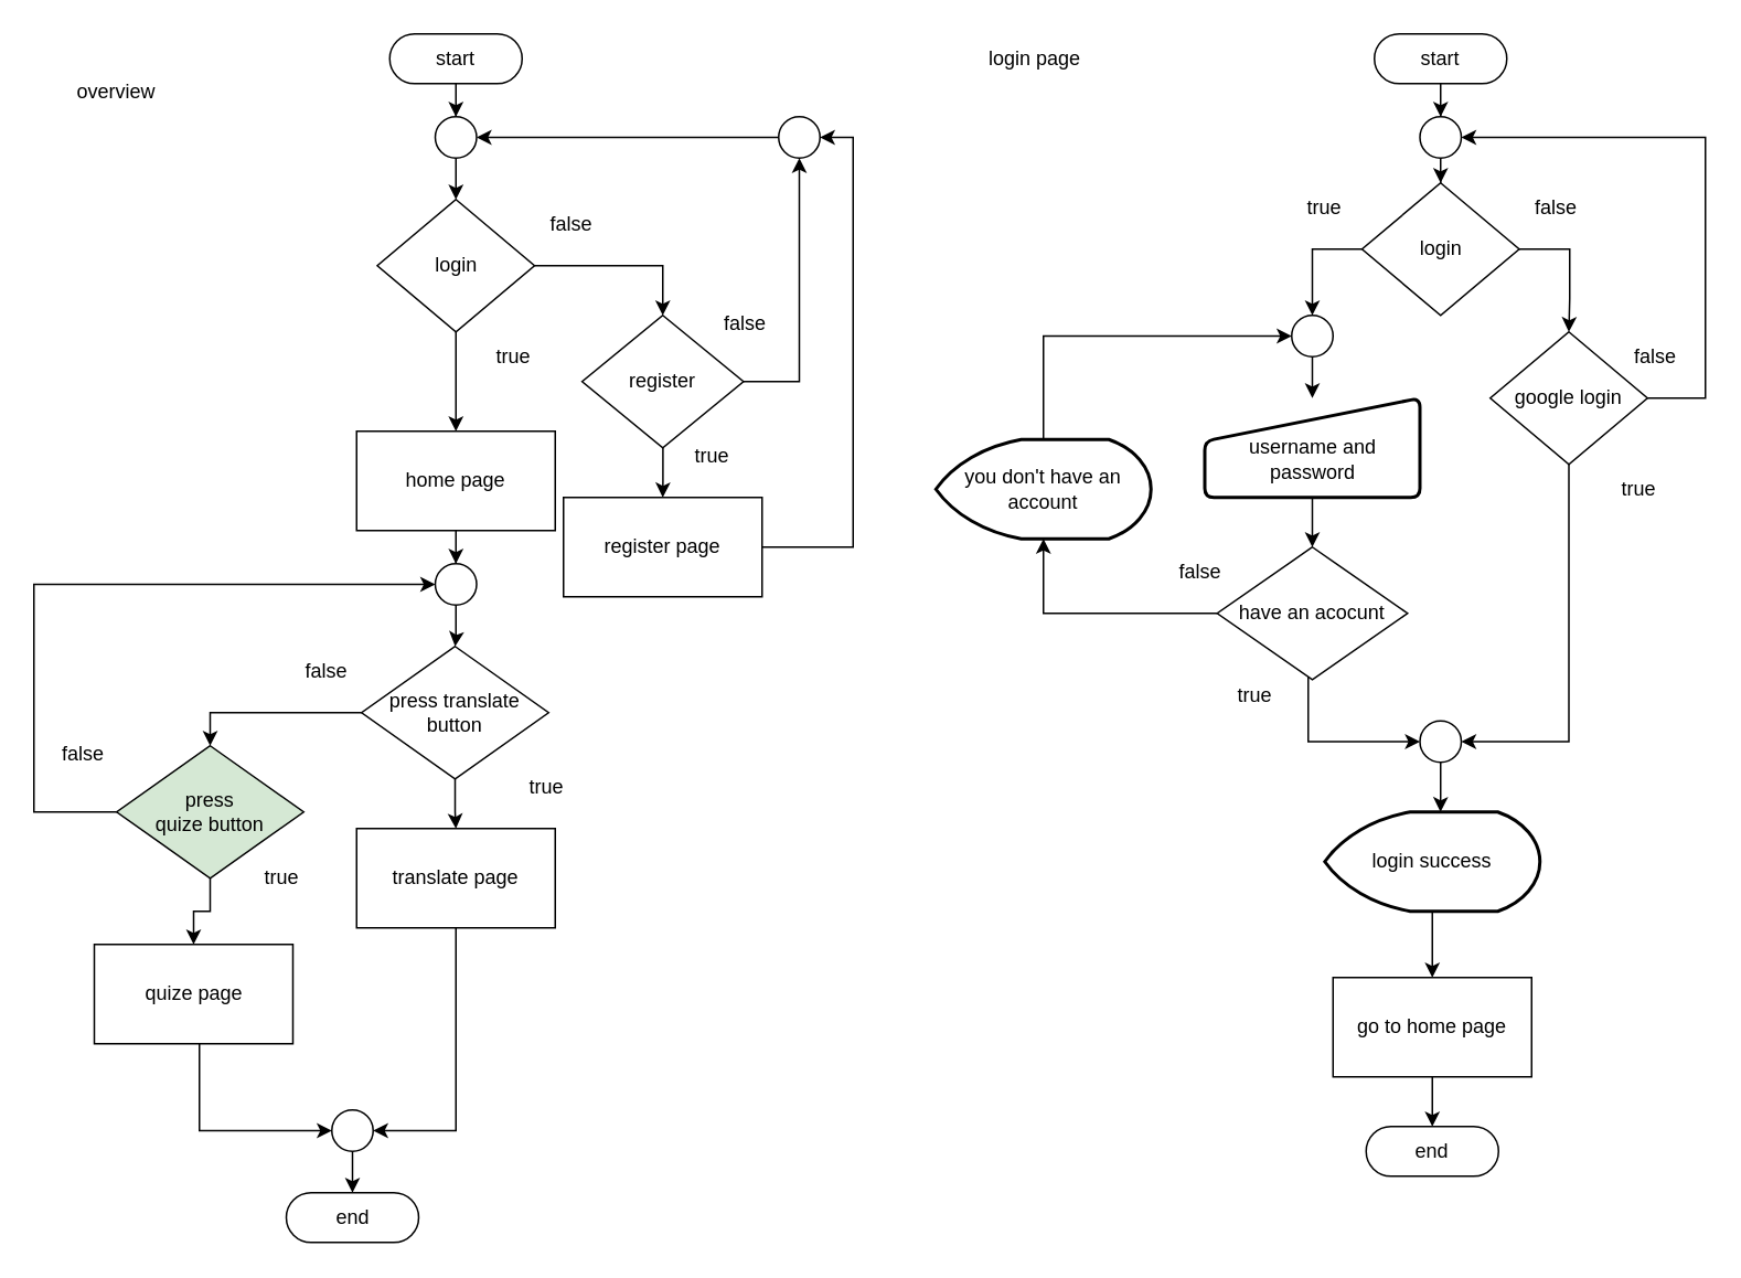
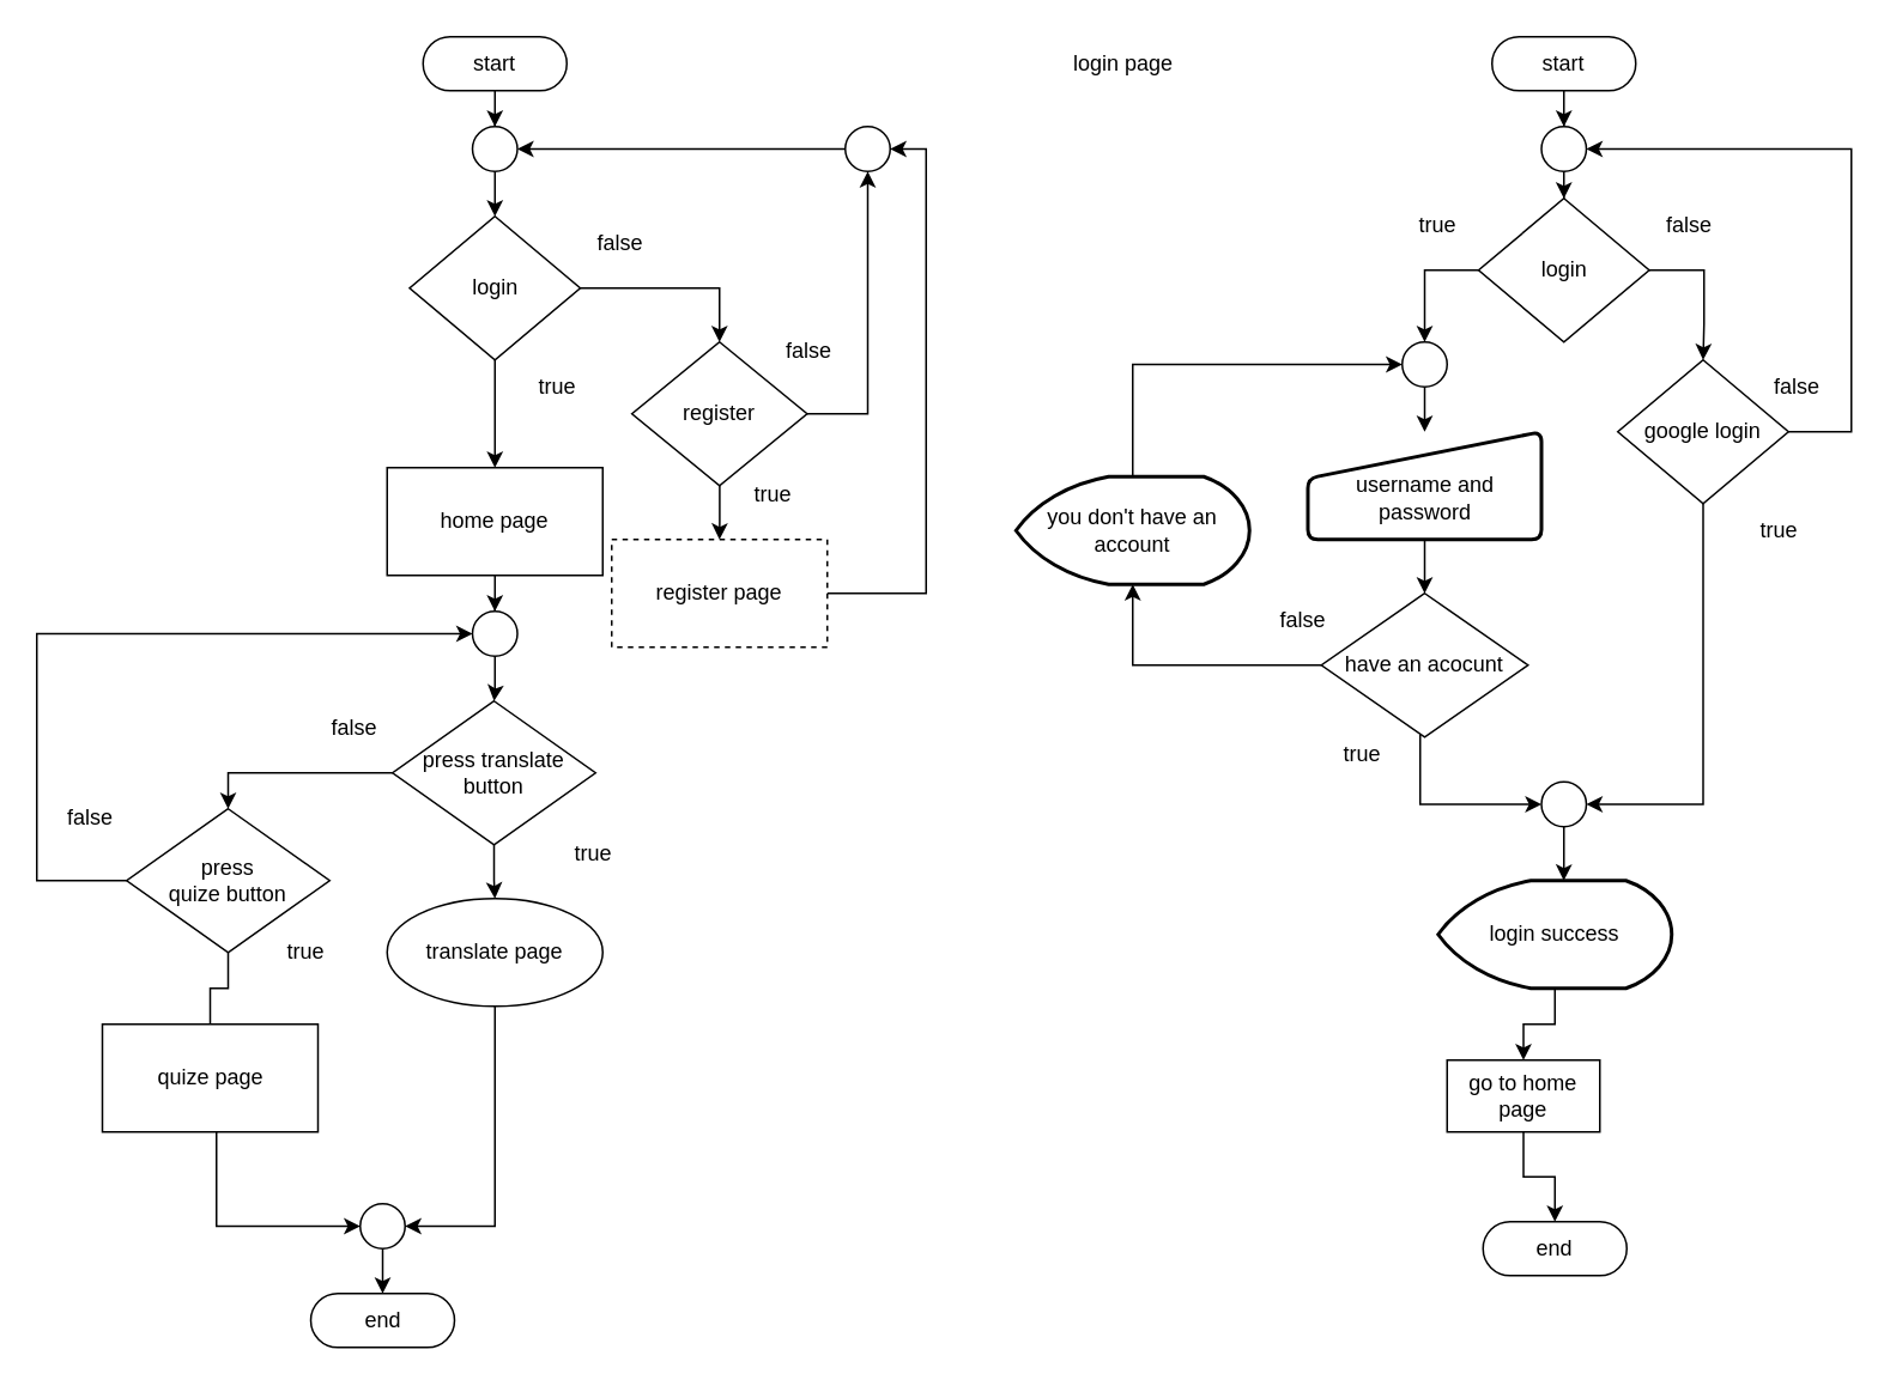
- <mxCell id="41" value="overview" style="text;html=1;strokeColor=none;fillColor=none;align=center;verticalAlign=middle;whiteSpace=wrap;rounded=0;" parent="1" vertex="1"><mxGeometry x="40" y="40" width="60" height="30" as="geometry" /></mxCell>
- <mxCell id="13" value="register page" style="whiteSpace=wrap;html=1;dashed=0;" parent="1" vertex="1"><mxGeometry x="340" y="300" width="120" height="60" as="geometry" /></mxCell>
+ <mxCell id="13" value="register page" style="whiteSpace=wrap;html=1;dashed=1;" parent="1" vertex="1"><mxGeometry x="340" y="300" width="120" height="60" as="geometry" /></mxCell>
- <mxCell id="31" value="press &lt;br&gt;quize button" style="rhombus;whiteSpace=wrap;html=1;dashed=0;fillColor=#d5e8d4;" parent="1" vertex="1"><mxGeometry x="70" y="450" width="113" height="80" as="geometry" /></mxCell>
+ <mxCell id="31" value="press &lt;br&gt;quize button" style="rhombus;whiteSpace=wrap;html=1;dashed=0;" parent="1" vertex="1"><mxGeometry x="70" y="450" width="113" height="80" as="geometry" /></mxCell>
- <mxCell id="28" value="translate page" style="whiteSpace=wrap;html=1;dashed=0;" parent="1" vertex="1"><mxGeometry x="215" y="500" width="120" height="60" as="geometry" /></mxCell>
+ <mxCell id="28" value="translate page" style="ellipse;whiteSpace=wrap;html=1;dashed=0;" parent="1" vertex="1"><mxGeometry x="215" y="500" width="120" height="60" as="geometry" /></mxCell>
- <mxCell id="30" value="" style="edgeStyle=orthogonalEdgeStyle;rounded=0;orthogonalLoop=1;jettySize=auto;html=1;" parent="1" source="31" target="37" edge="1"><mxGeometry relative="1" as="geometry" /></mxCell>
+ <mxCell id="30" value="" style="edgeStyle=orthogonalEdgeStyle;rounded=0;orthogonalLoop=1;jettySize=auto;html=1;endArrow=none;" parent="1" source="31" target="37" edge="1"><mxGeometry relative="1" as="geometry" /></mxCell>
- <mxCell id="73" value="go to home page" style="whiteSpace=wrap;html=1;dashed=0;" parent="1" vertex="1"><mxGeometry x="805" y="590" width="120" height="60" as="geometry" /></mxCell>
+ <mxCell id="73" value="go to home page" style="whiteSpace=wrap;html=1;dashed=0;" parent="1" vertex="1"><mxGeometry x="805" y="590" width="85" height="40" as="geometry" /></mxCell>
